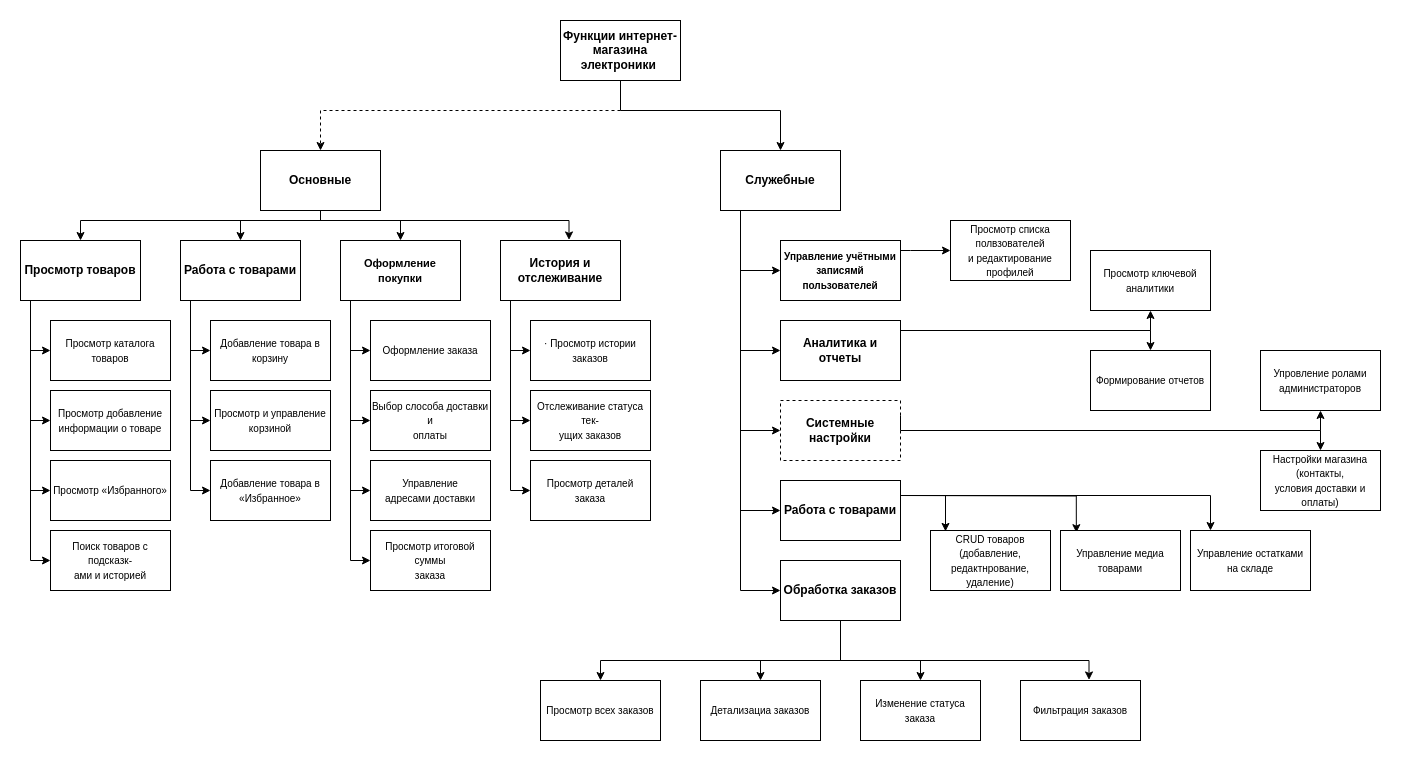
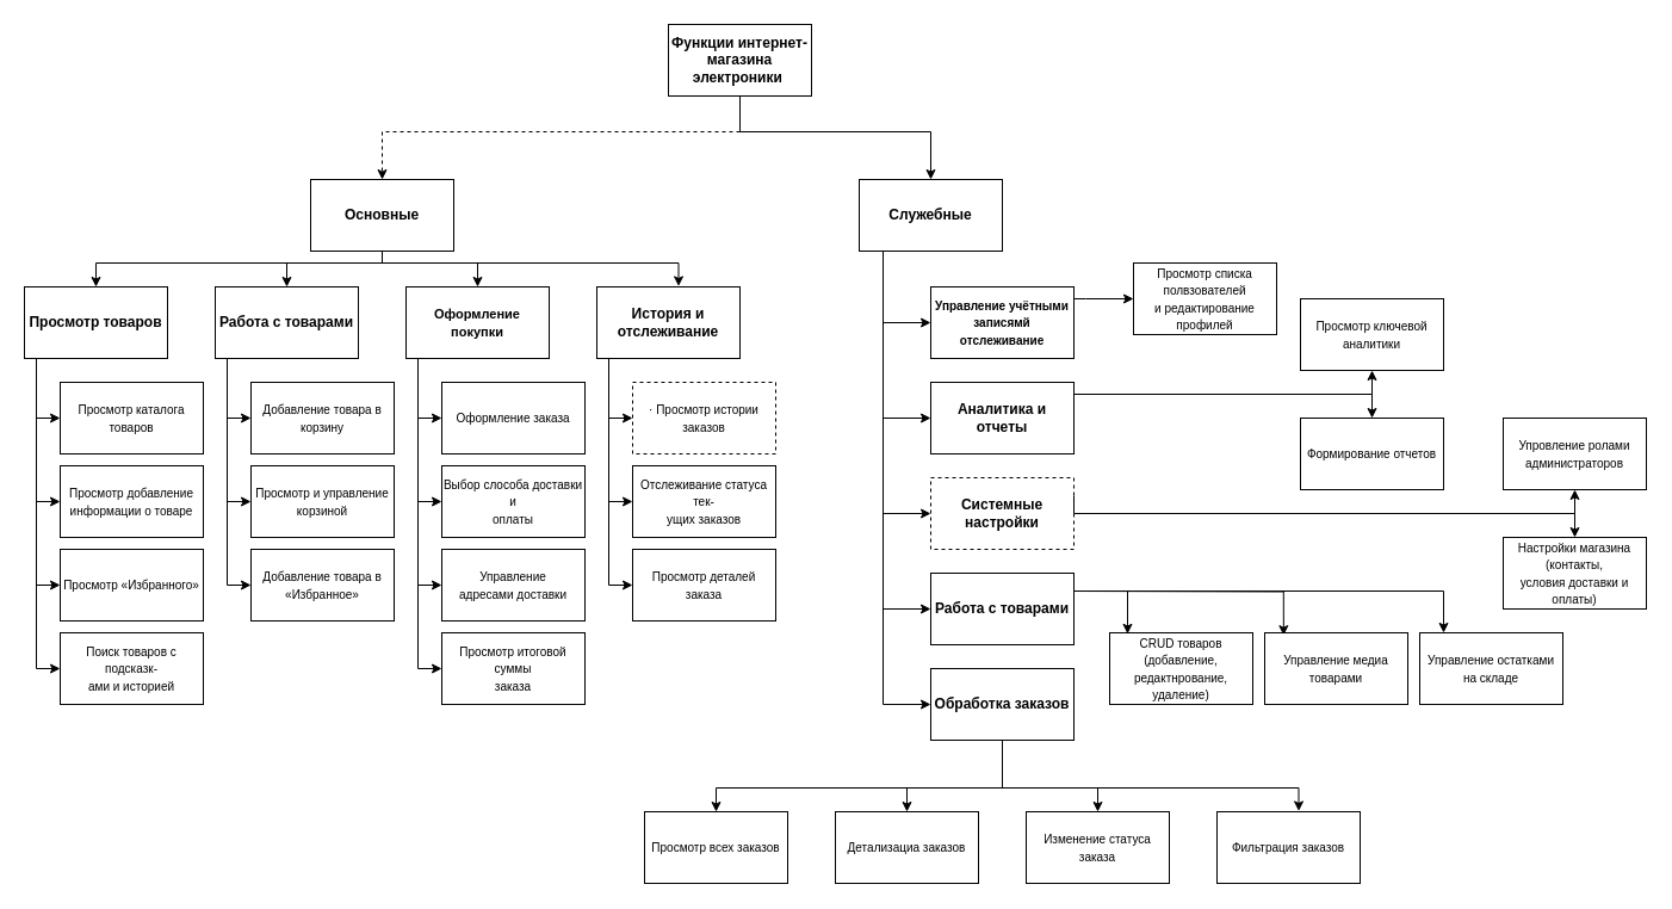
- <mxCell id="49" value="&lt;div&gt;&lt;font style=&quot;font-size: 10px;&quot;&gt;&lt;b&gt;Управление учётными&lt;/b&gt;&lt;/font&gt;&lt;/div&gt;&lt;div&gt;&lt;font style=&quot;font-size: 10px;&quot;&gt;&lt;b&gt;записямй пользователей&lt;/b&gt;&lt;/font&gt;&lt;/div&gt;" style="rounded=0;whiteSpace=wrap;html=1;" vertex="1" parent="1"><mxGeometry x="780" y="240" width="120" height="60" as="geometry" /></mxCell>
+ <mxCell id="49" value="&lt;div&gt;&lt;font style=&quot;font-size: 10px;&quot;&gt;&lt;b&gt;Управление учётными&lt;/b&gt;&lt;/font&gt;&lt;/div&gt;&lt;div&gt;&lt;font style=&quot;font-size: 10px;&quot;&gt;&lt;b&gt;записямй отслеживание&lt;/b&gt;&lt;/font&gt;&lt;/div&gt;" style="rounded=0;whiteSpace=wrap;html=1;" vertex="1" parent="1"><mxGeometry x="780" y="240" width="120" height="60" as="geometry" /></mxCell>
- <mxCell id="45" value="&lt;font style=&quot;font-size: 10px;&quot;&gt;· Просмотр истории заказов&lt;/font&gt;" style="rounded=0;whiteSpace=wrap;html=1;" vertex="1" parent="1"><mxGeometry x="530" y="320" width="120" height="60" as="geometry" /></mxCell>
+ <mxCell id="45" value="&lt;font style=&quot;font-size: 10px;&quot;&gt;· Просмотр истории заказов&lt;/font&gt;" style="rounded=0;whiteSpace=wrap;html=1;dashed=1;" vertex="1" parent="1"><mxGeometry x="530" y="320" width="120" height="60" as="geometry" /></mxCell>
